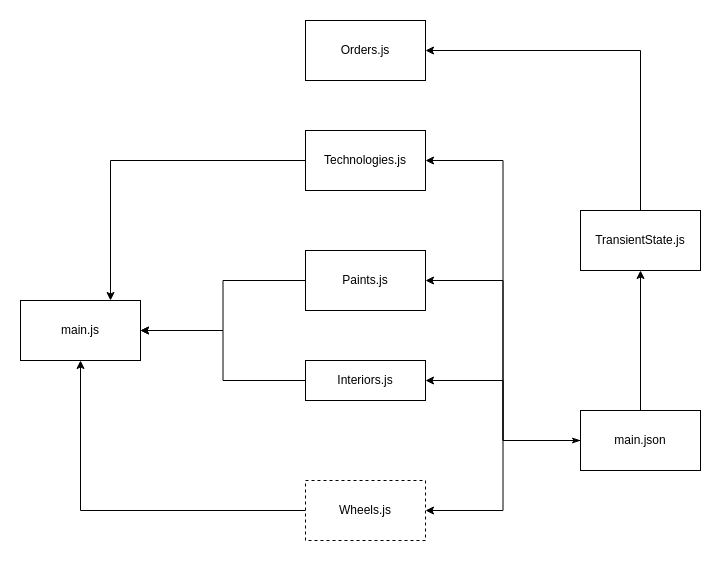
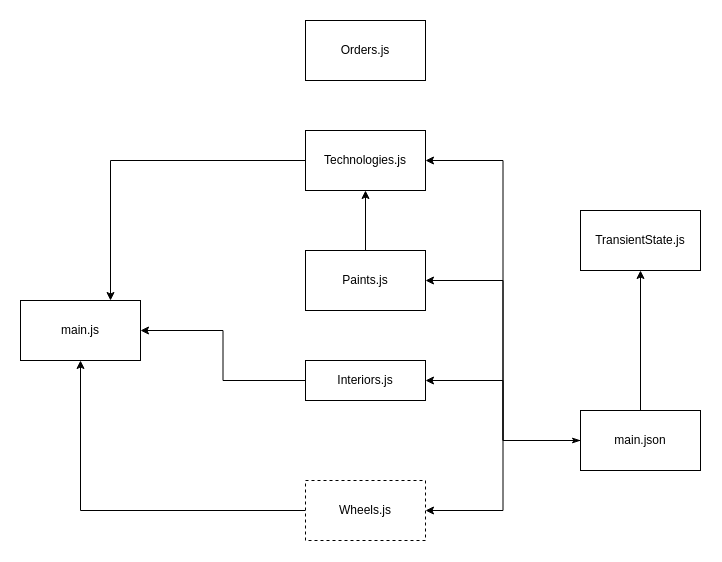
- <mxCell id="3" style="edgeStyle=orthogonalEdgeStyle;rounded=0;orthogonalLoop=1;jettySize=auto;html=1;entryX=1;entryY=0.5;entryDx=0;entryDy=0;" parent="1" source="4" target="19" edge="1"><mxGeometry relative="1" as="geometry"><Array as="points"><mxPoint x="640" y="50" /></Array></mxGeometry></mxCell>
- <mxCell id="7" style="edgeStyle=orthogonalEdgeStyle;rounded=0;orthogonalLoop=1;jettySize=auto;html=1;entryX=1;entryY=0.5;entryDx=0;entryDy=0;" parent="1" source="8" target="2" edge="1"><mxGeometry relative="1" as="geometry"><mxPoint x="90" y="410" as="targetPoint" /></mxGeometry></mxCell>
+ <mxCell id="7" style="edgeStyle=orthogonalEdgeStyle;rounded=0;orthogonalLoop=1;jettySize=auto;html=1;" parent="1" source="8" target="6" edge="1"><mxGeometry relative="1" as="geometry"><mxPoint x="90" y="410" as="targetPoint" /></mxGeometry></mxCell>
